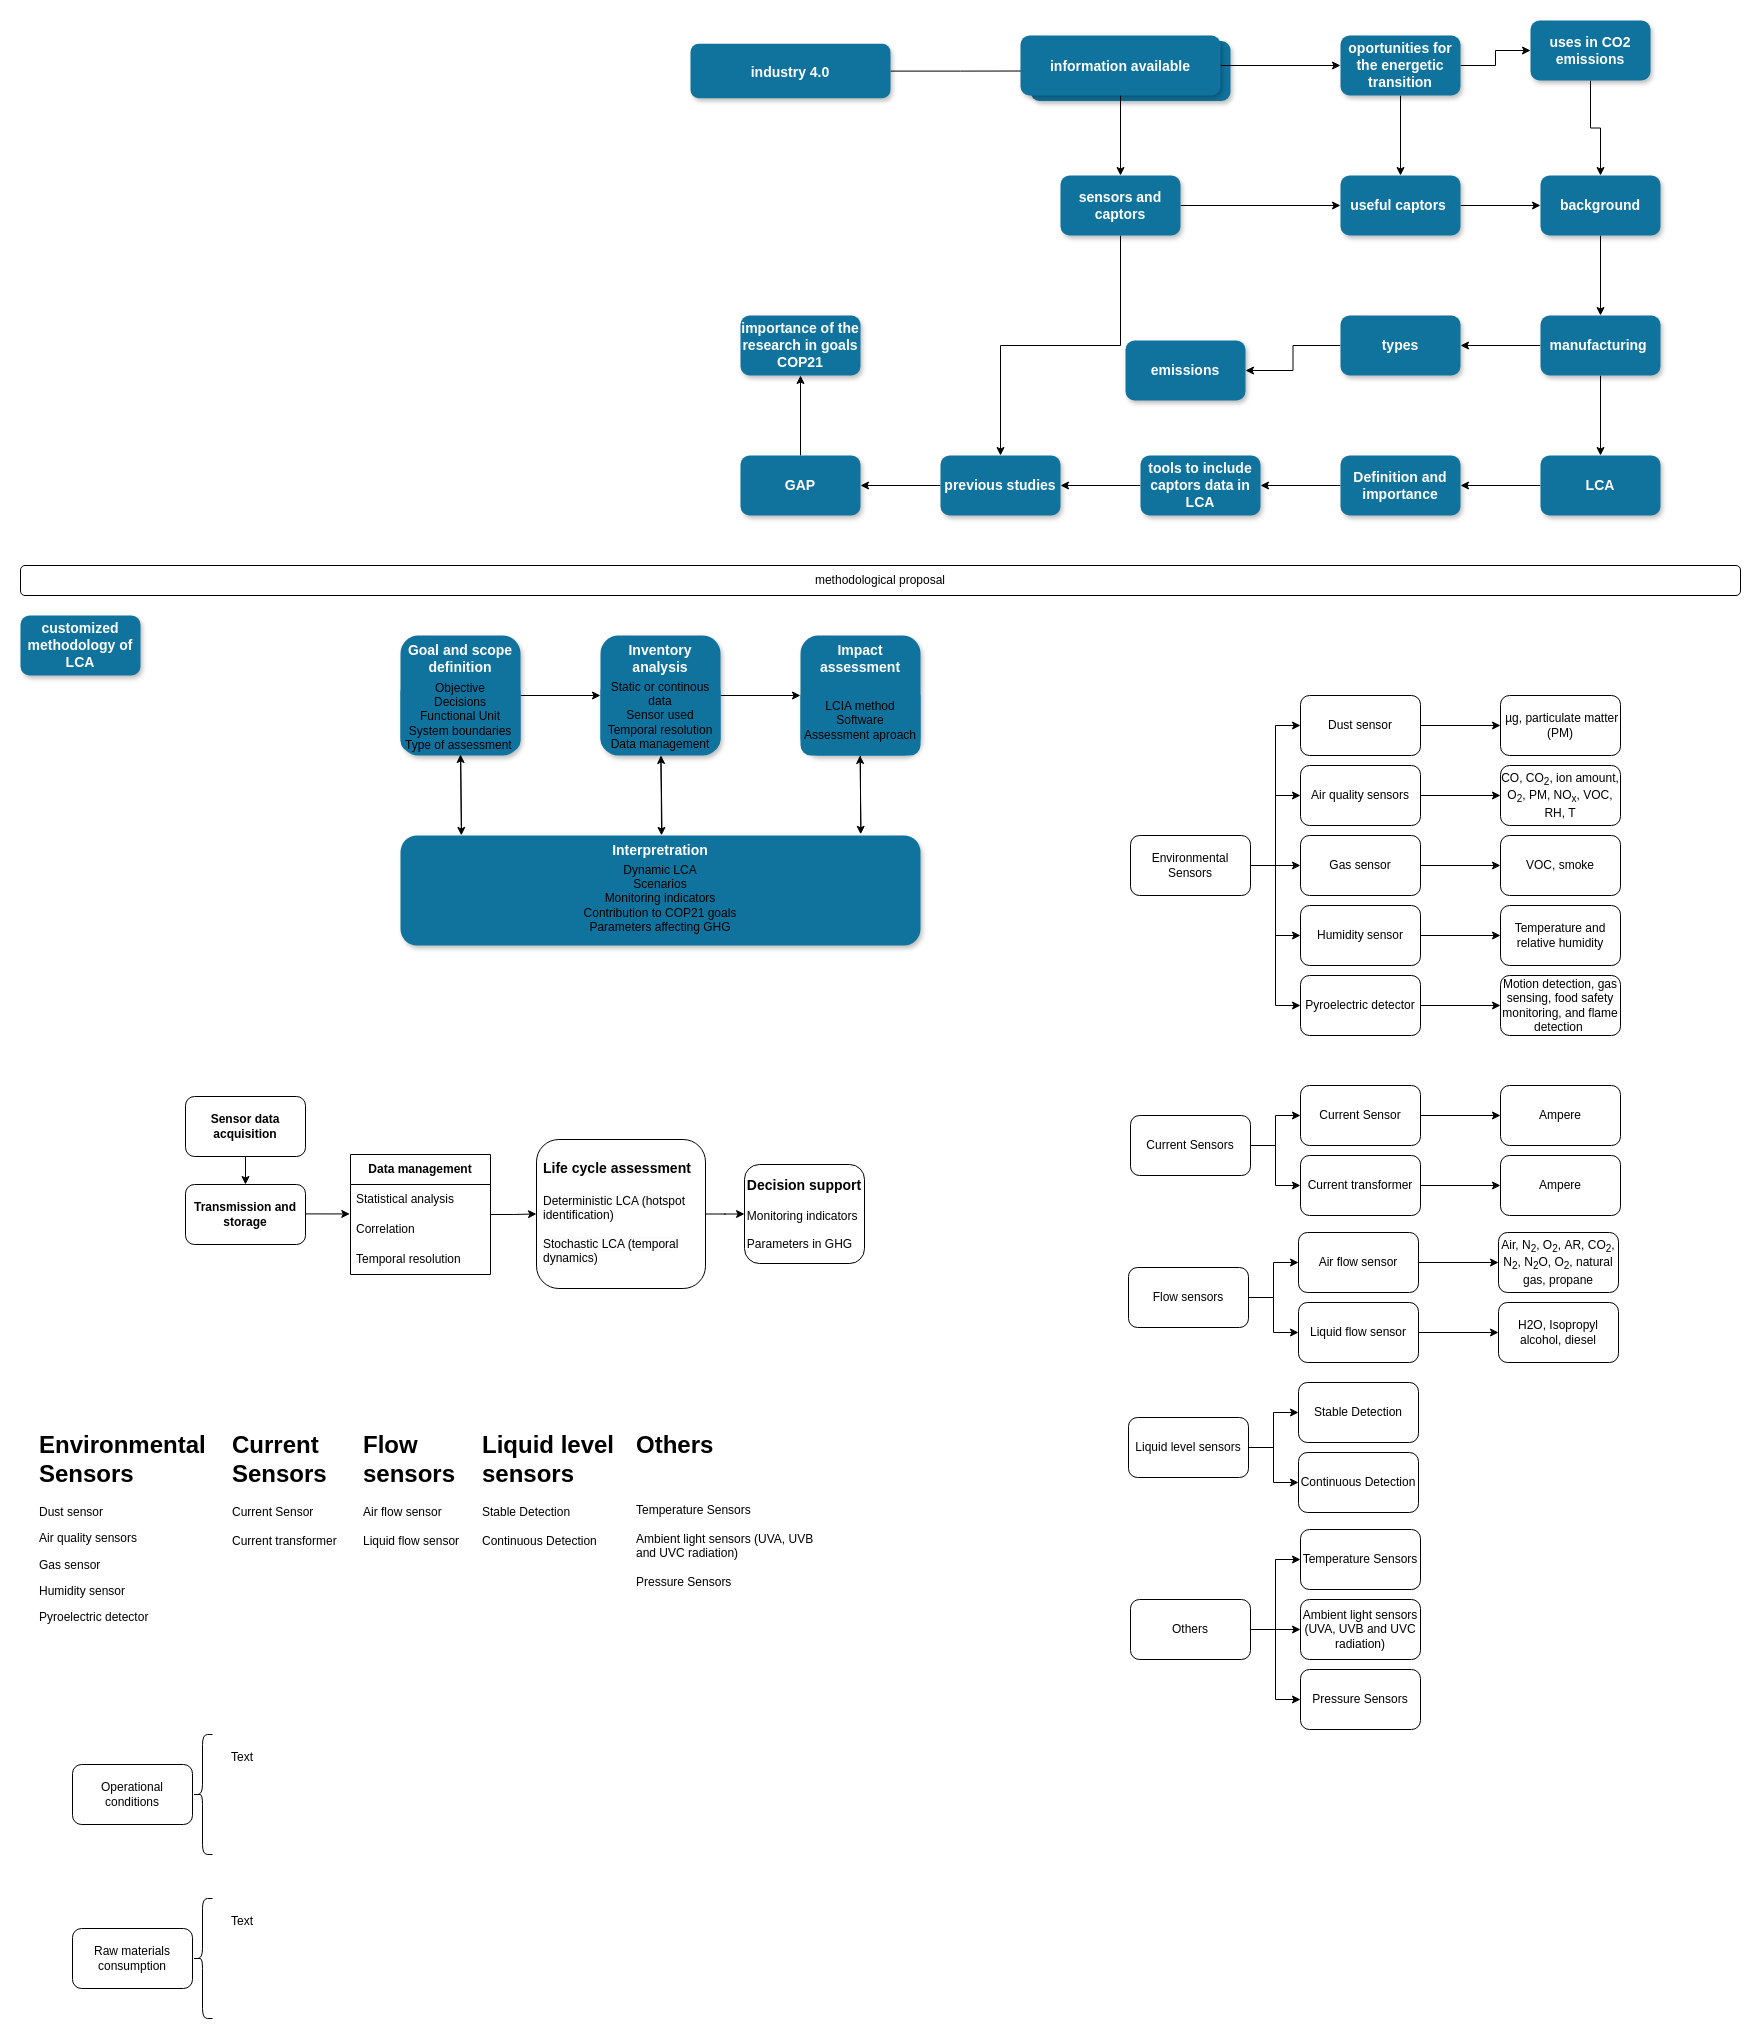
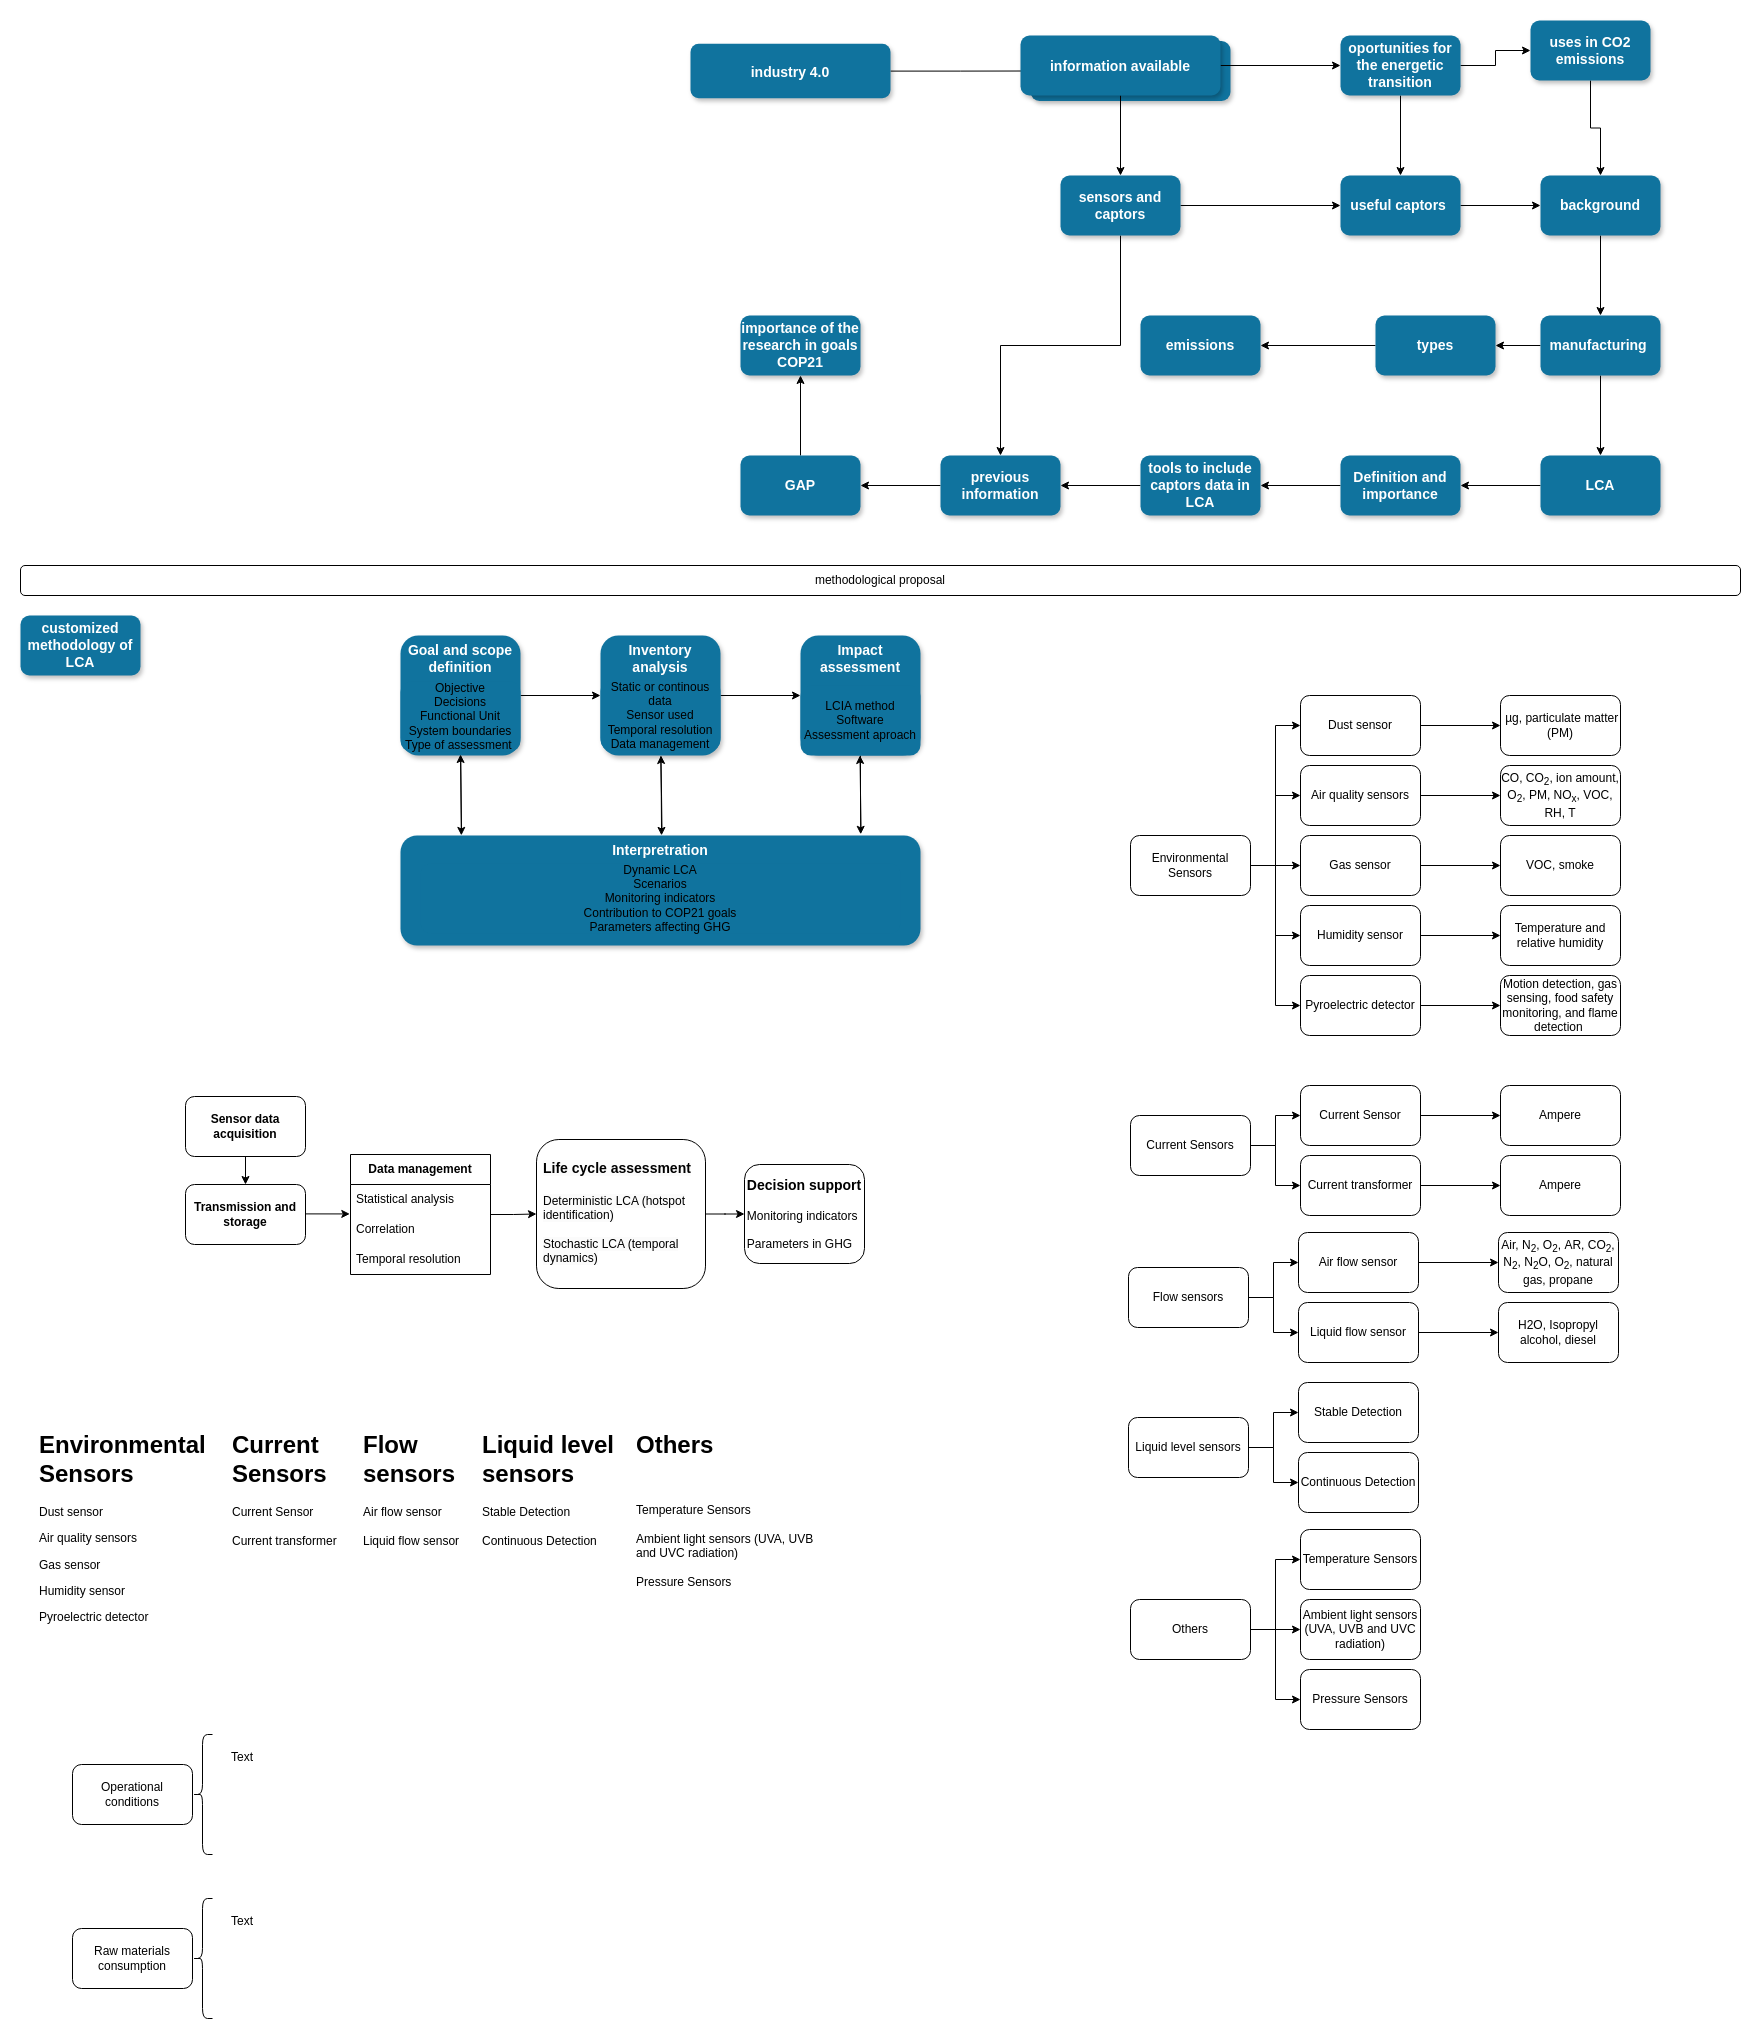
- <mxCell id="24" value="types" style="whiteSpace=wrap;html=1;fontSize=14;fillColor=#10739E;strokeColor=none;fontColor=#FFFFFF;rounded=1;shadow=1;gradientColor=none;fontStyle=1;" parent="1" vertex="1"><mxGeometry x="1340" y="315" width="120" height="60" as="geometry" /></mxCell>
+ <mxCell id="24" value="types" style="whiteSpace=wrap;html=1;fontSize=14;fillColor=#10739E;strokeColor=none;fontColor=#FFFFFF;rounded=1;shadow=1;gradientColor=none;fontStyle=1;" parent="1" vertex="1"><mxGeometry x="1375" y="315" width="120" height="60" as="geometry" /></mxCell>
- <mxCell id="25" value="emissions" style="whiteSpace=wrap;html=1;fontSize=14;fillColor=#10739E;strokeColor=none;fontColor=#FFFFFF;rounded=1;shadow=1;gradientColor=none;fontStyle=1;" parent="1" vertex="1"><mxGeometry x="1125" y="340" width="120" height="60" as="geometry" /></mxCell>
+ <mxCell id="25" value="emissions" style="whiteSpace=wrap;html=1;fontSize=14;fillColor=#10739E;strokeColor=none;fontColor=#FFFFFF;rounded=1;shadow=1;gradientColor=none;fontStyle=1;" parent="1" vertex="1"><mxGeometry x="1140" y="315" width="120" height="60" as="geometry" /></mxCell>
- <mxCell id="33" value="previous studies" style="whiteSpace=wrap;html=1;fontSize=14;fillColor=#10739E;strokeColor=none;fontColor=#FFFFFF;rounded=1;shadow=1;gradientColor=none;fontStyle=1;" parent="1" vertex="1"><mxGeometry x="940" y="455" width="120" height="60" as="geometry" /></mxCell>
+ <mxCell id="33" value="previous information" style="whiteSpace=wrap;html=1;fontSize=14;fillColor=#10739E;strokeColor=none;fontColor=#FFFFFF;rounded=1;shadow=1;gradientColor=none;fontStyle=1;" parent="1" vertex="1"><mxGeometry x="940" y="455" width="120" height="60" as="geometry" /></mxCell>
